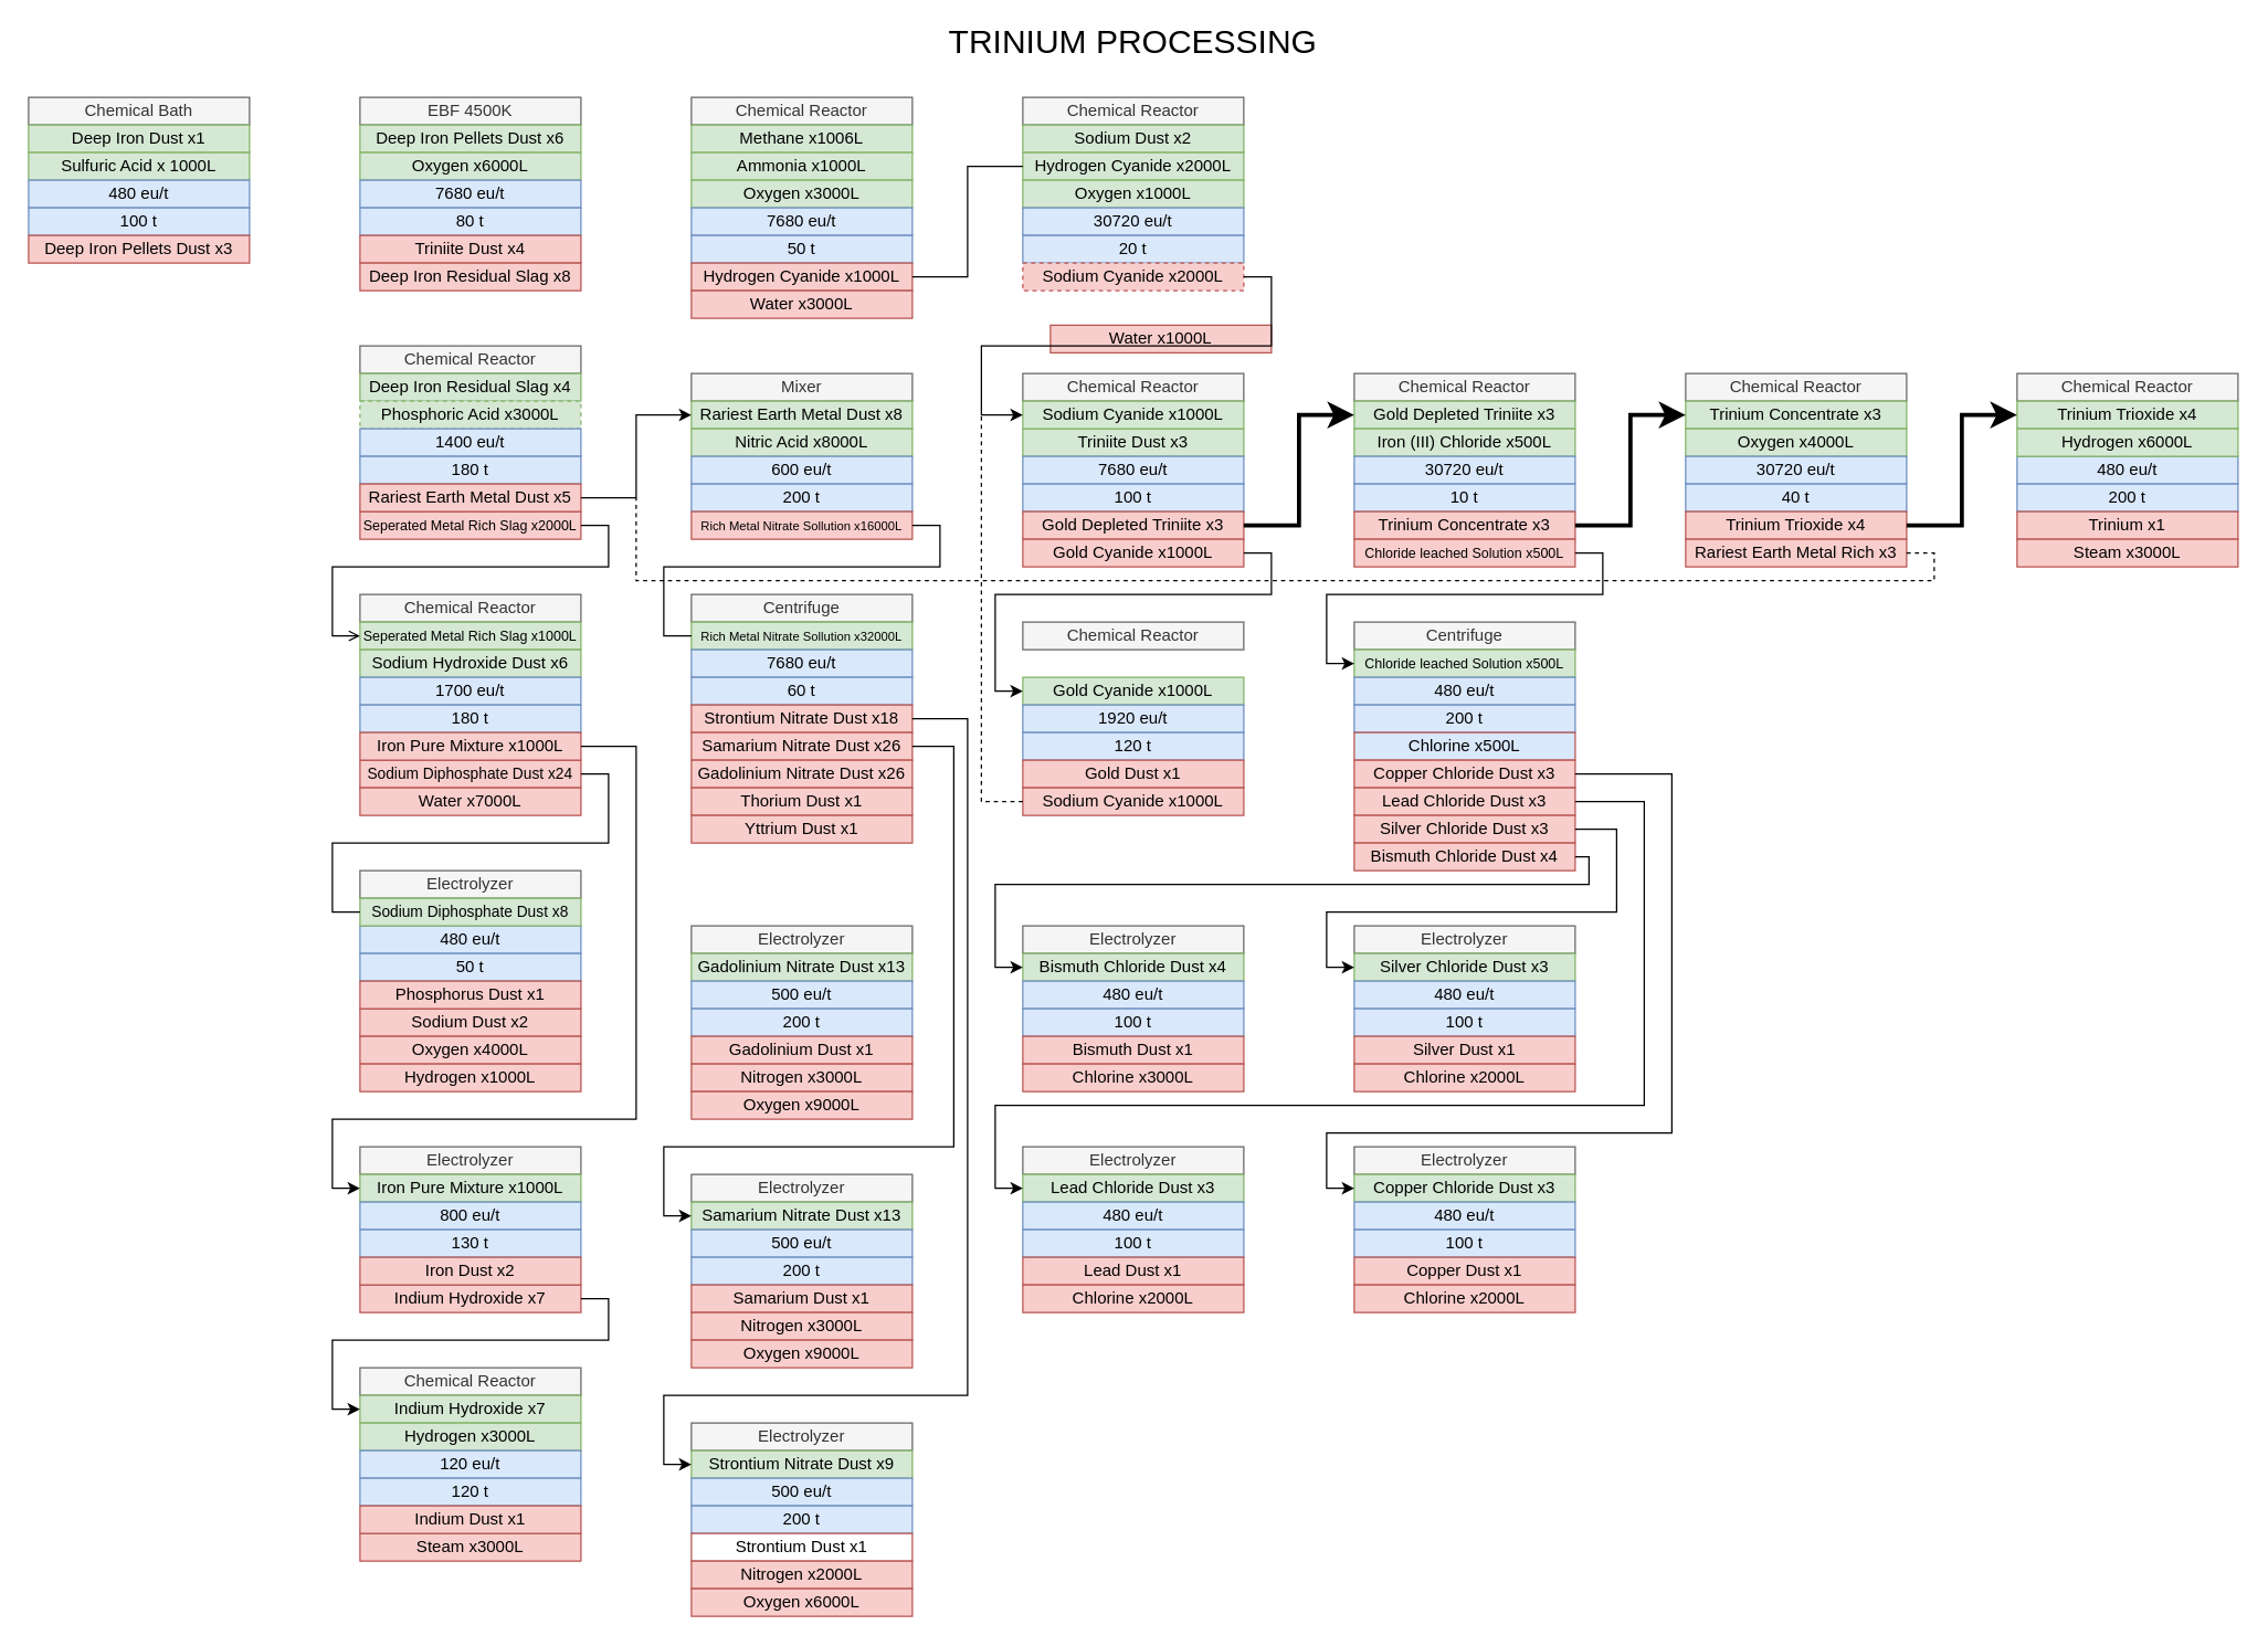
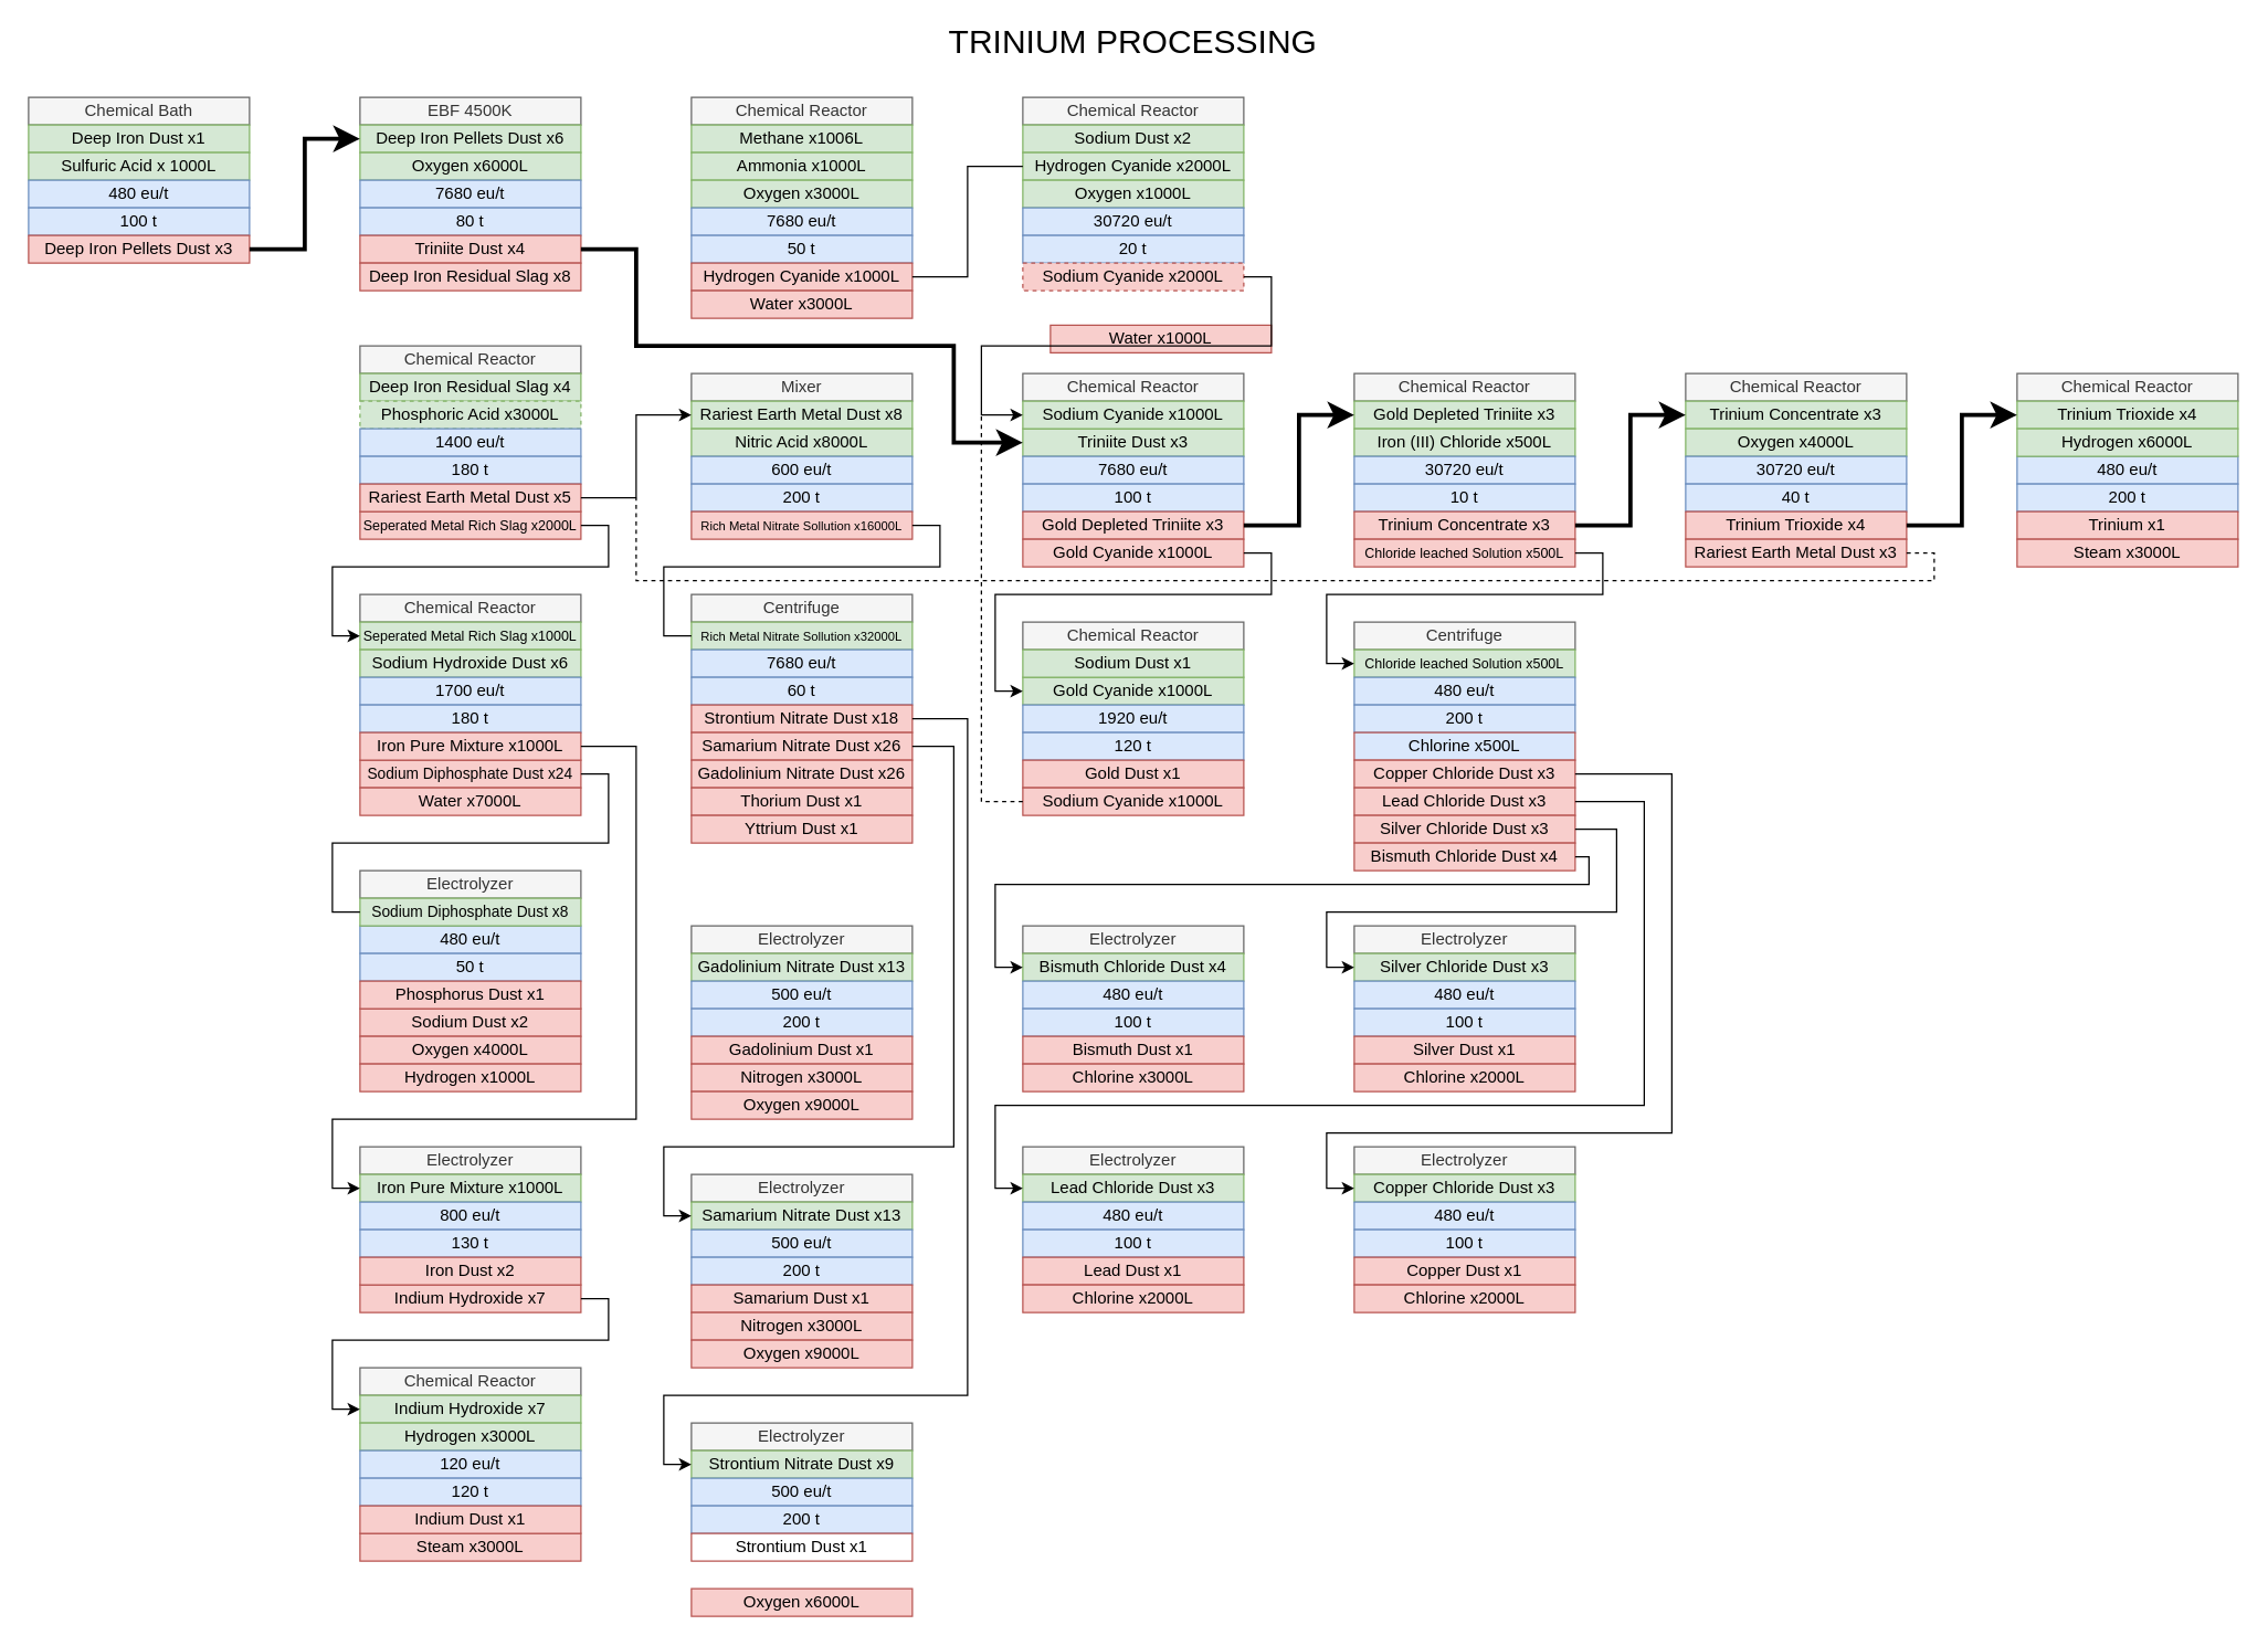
+ <mxCell id="15" value="" style="endArrow=classic;html=1;exitX=1;exitY=0.5;exitDx=0;exitDy=0;entryX=0;entryY=0.5;entryDx=0;entryDy=0;rounded=0;endSize=10;startSize=10;jumpSize=6;strokeWidth=3;" parent="1" source="7" target="9" edge="1"><mxGeometry width="50" height="50" relative="1" as="geometry"><mxPoint x="300" y="200" as="sourcePoint" /><mxPoint x="350" y="150" as="targetPoint" /><Array as="points"><mxPoint x="220" y="180" /><mxPoint x="220" y="100" /></Array></mxGeometry></mxCell>
+ <mxCell id="103" value="" style="endArrow=classic;html=1;exitX=1;exitY=0.5;exitDx=0;exitDy=0;entryX=0;entryY=0.5;entryDx=0;entryDy=0;rounded=0;endSize=10;startSize=10;strokeWidth=3;" parent="1" source="13" target="97" edge="1"><mxGeometry width="50" height="50" relative="1" as="geometry"><mxPoint x="750" y="310" as="sourcePoint" /><mxPoint x="800" y="260" as="targetPoint" /><Array as="points"><mxPoint x="460" y="180" /><mxPoint x="460" y="250" /><mxPoint x="690" y="250" /><mxPoint x="690" y="320" /></Array></mxGeometry></mxCell>
- <mxCell id="183" value="&lt;font style=&quot;font-size: 12px&quot;&gt;Rariest Earth Metal Rich x3&lt;/font&gt;" style="rounded=0;whiteSpace=wrap;html=1;fillColor=#f8cecc;strokeColor=#b85450;" parent="1" vertex="1"><mxGeometry x="1220" y="390" width="160" height="20" as="geometry" /></mxCell>
+ <mxCell id="183" value="&lt;font style=&quot;font-size: 12px&quot;&gt;Rariest Earth Metal Dust x3&lt;/font&gt;" style="rounded=0;whiteSpace=wrap;html=1;fillColor=#f8cecc;strokeColor=#b85450;" parent="1" vertex="1"><mxGeometry x="1220" y="390" width="160" height="20" as="geometry" /></mxCell>
- <mxCell id="50" value="" style="endArrow=open;html=1;exitX=1;exitY=0.5;exitDx=0;exitDy=0;rounded=0;entryX=0;entryY=0.5;entryDx=0;entryDy=0;" parent="1" source="40" target="43" edge="1"><mxGeometry width="50" height="50" relative="1" as="geometry"><mxPoint x="340" y="540" as="sourcePoint" /><mxPoint x="390" y="490" as="targetPoint" /><Array as="points"><mxPoint x="440" y="380" /><mxPoint x="440" y="410" /><mxPoint x="240" y="410" /><mxPoint x="240" y="460" /></Array></mxGeometry></mxCell>
+ <mxCell id="50" value="" style="endArrow=classic;html=1;exitX=1;exitY=0.5;exitDx=0;exitDy=0;rounded=0;entryX=0;entryY=0.5;entryDx=0;entryDy=0;" parent="1" source="40" target="43" edge="1"><mxGeometry width="50" height="50" relative="1" as="geometry"><mxPoint x="340" y="540" as="sourcePoint" /><mxPoint x="390" y="490" as="targetPoint" /><Array as="points"><mxPoint x="440" y="380" /><mxPoint x="440" y="410" /><mxPoint x="240" y="410" /><mxPoint x="240" y="460" /></Array></mxGeometry></mxCell>
+ <mxCell id="124" value="&lt;font style=&quot;font-size: 12px&quot;&gt;Sodium Dust x1&lt;/font&gt;" style="rounded=0;whiteSpace=wrap;html=1;fillColor=#d5e8d4;strokeColor=#82b366;" parent="1" vertex="1"><mxGeometry x="740" y="470" width="160" height="20" as="geometry" /></mxCell>
- <mxCell id="78" value="&lt;font style=&quot;font-size: 12px&quot;&gt;Nitrogen x2000L&lt;/font&gt;" style="rounded=0;whiteSpace=wrap;html=1;fillColor=#f8cecc;strokeColor=#b85450;" parent="1" vertex="1"><mxGeometry x="500" y="1130" width="160" height="20" as="geometry" /></mxCell>
